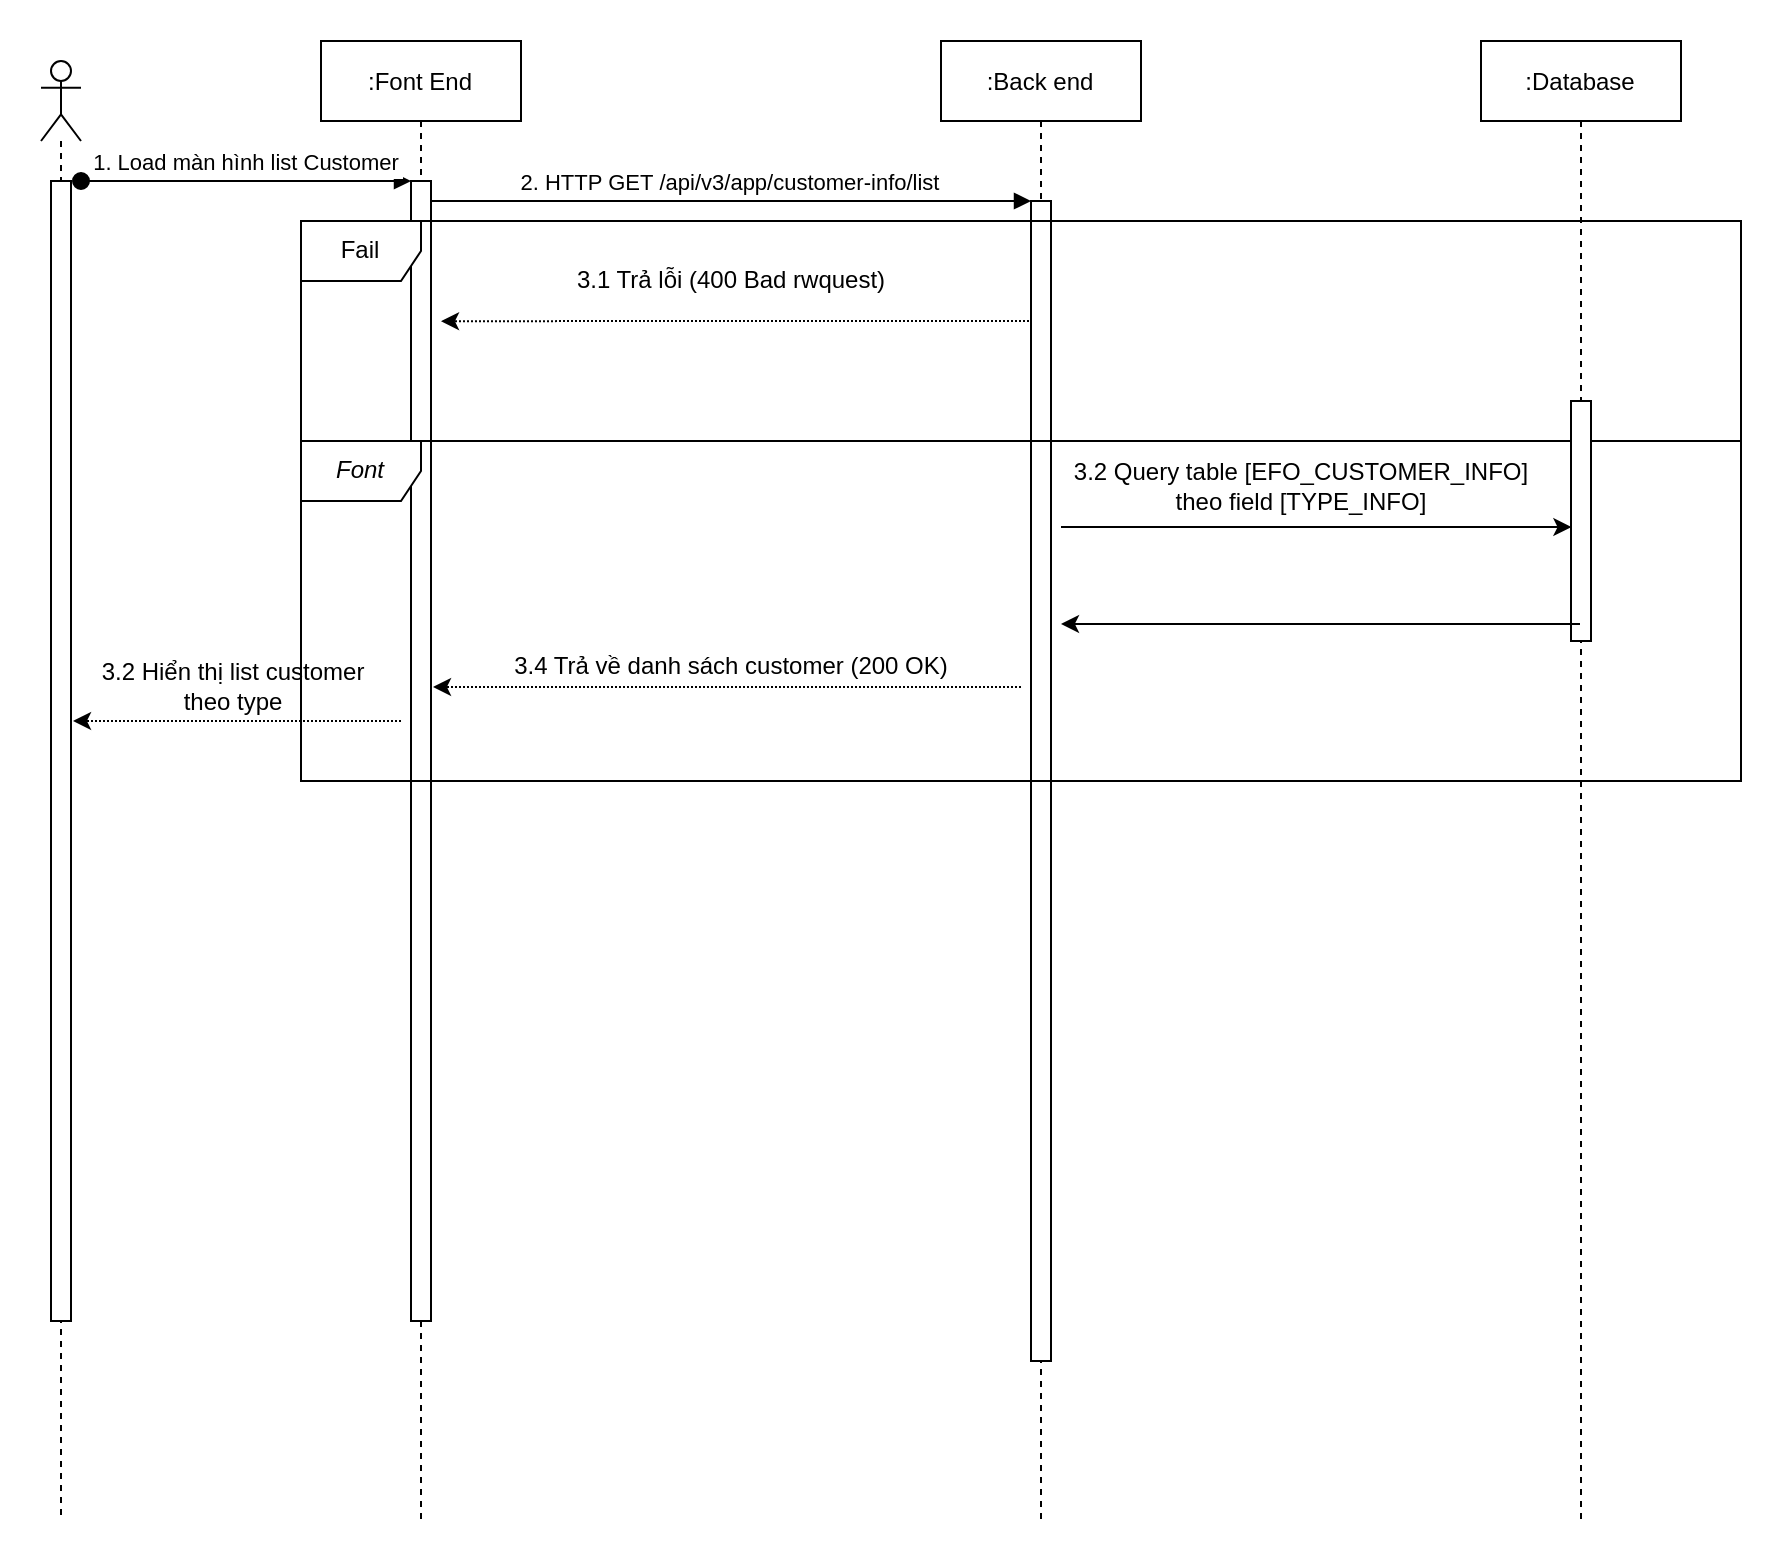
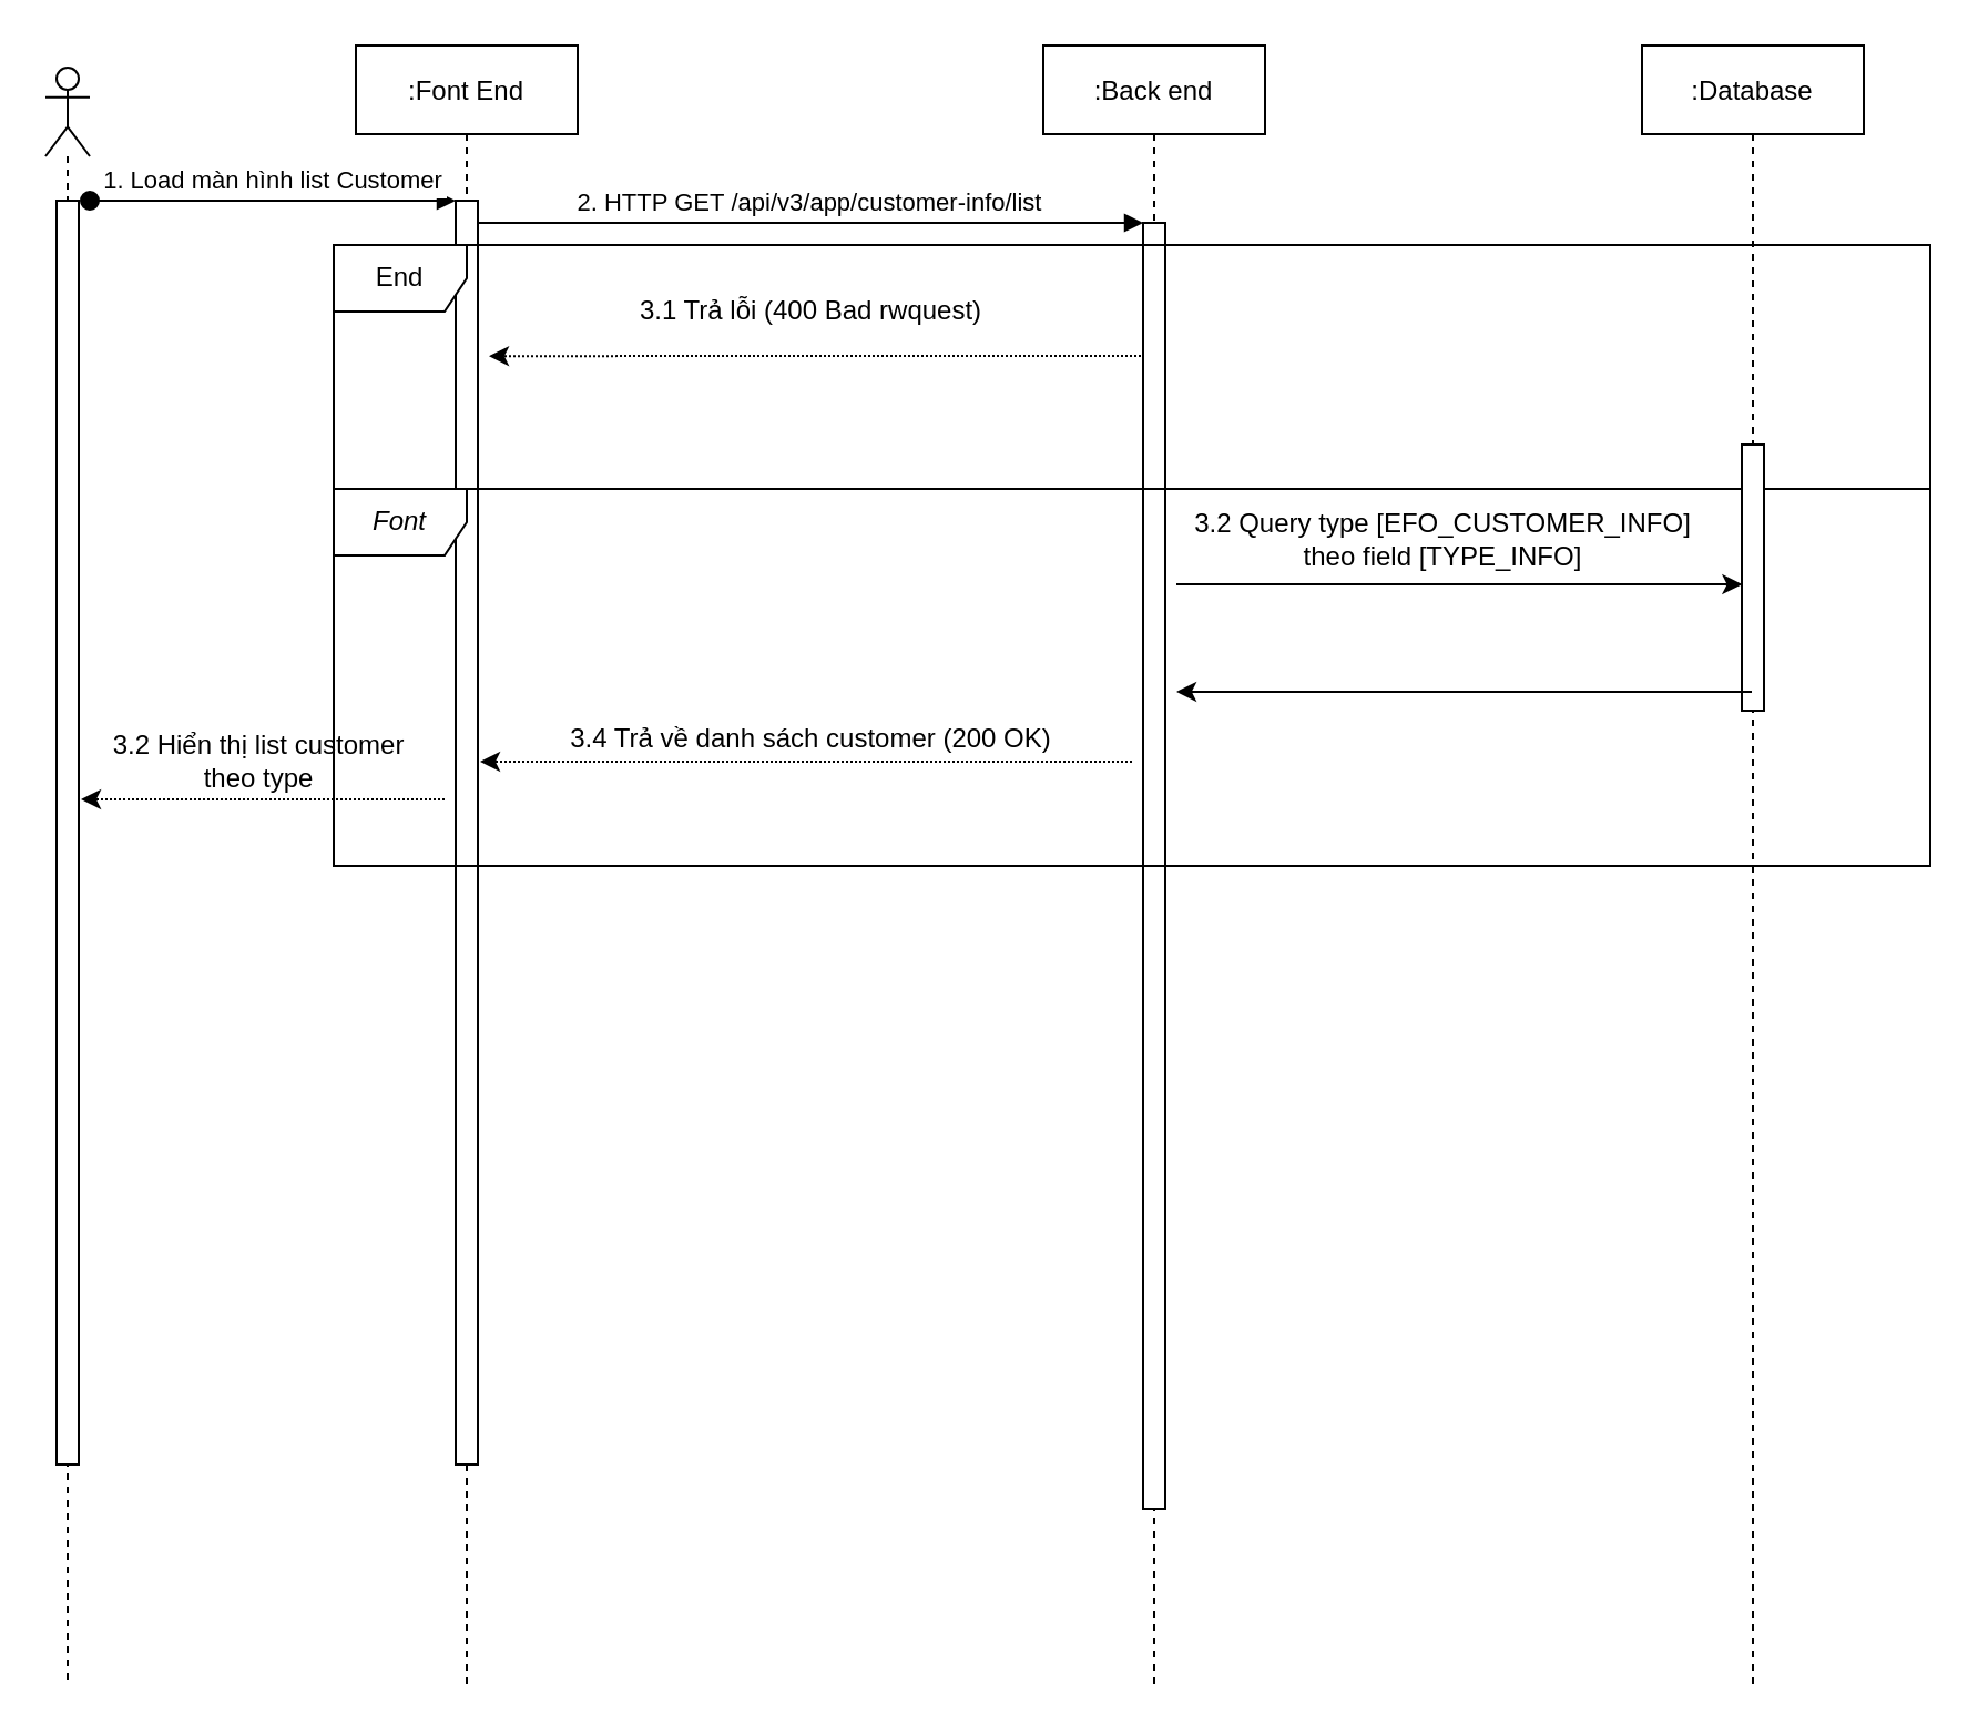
- <mxCell id="10" value="Fail" style="shape=umlFrame;whiteSpace=wrap;html=1;" parent="1" vertex="1"><mxGeometry x="150" y="110" width="720" height="110" as="geometry" /></mxCell>
+ <mxCell id="10" value="End" style="shape=umlFrame;whiteSpace=wrap;html=1;" parent="1" vertex="1"><mxGeometry x="150" y="110" width="720" height="110" as="geometry" /></mxCell>
- <mxCell id="22" value="&lt;span style=&quot;text-align: left; background-color: rgb(255, 255, 255);&quot;&gt;3.2 Query table [EFO_CUSTOMER_INFO]&lt;/span&gt;&lt;br style=&quot;font-size: 11px ; text-align: left&quot;&gt;&lt;span style=&quot;text-align: left; background-color: rgb(255, 255, 255);&quot;&gt;theo field [TYPE_INFO]&lt;/span&gt;" style="text;html=1;align=center;verticalAlign=middle;resizable=0;points=[];autosize=1;strokeColor=none;" parent="1" vertex="1"><mxGeometry x="525" y="223" width="250" height="40" as="geometry" /></mxCell>
+ <mxCell id="22" value="&lt;span style=&quot;text-align: left; background-color: rgb(255, 255, 255);&quot;&gt;3.2 Query type [EFO_CUSTOMER_INFO]&lt;/span&gt;&lt;br style=&quot;font-size: 11px ; text-align: left&quot;&gt;&lt;span style=&quot;text-align: left; background-color: rgb(255, 255, 255);&quot;&gt;theo field [TYPE_INFO]&lt;/span&gt;" style="text;html=1;align=center;verticalAlign=middle;resizable=0;points=[];autosize=1;strokeColor=none;" parent="1" vertex="1"><mxGeometry x="525" y="223" width="250" height="40" as="geometry" /></mxCell>
